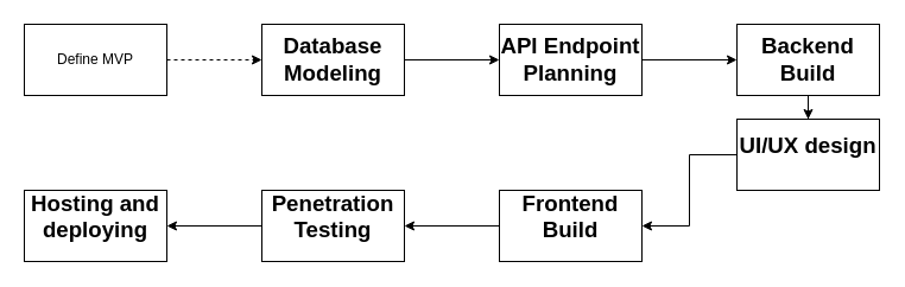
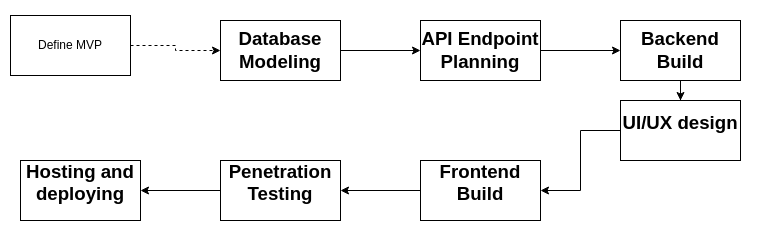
- <mxCell id="3" value="Define MVP" style="rounded=0;whiteSpace=wrap;html=1;" vertex="1" parent="1"><mxGeometry x="20" y="20" width="120" height="60" as="geometry" /></mxCell>
+ <mxCell id="3" value="Define MVP" style="rounded=0;whiteSpace=wrap;html=1;" vertex="1" parent="1"><mxGeometry x="10" y="15" width="120" height="60" as="geometry" /></mxCell>
